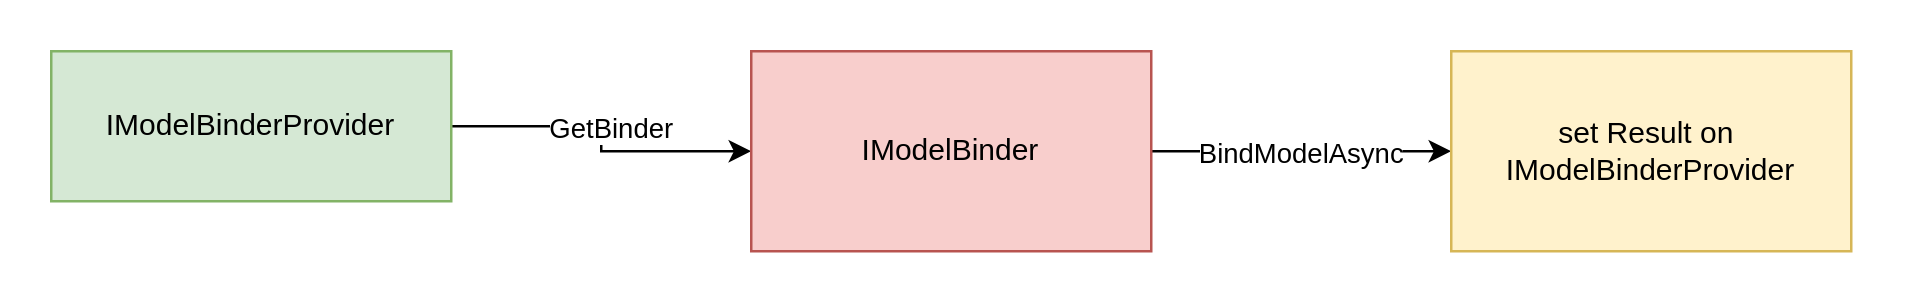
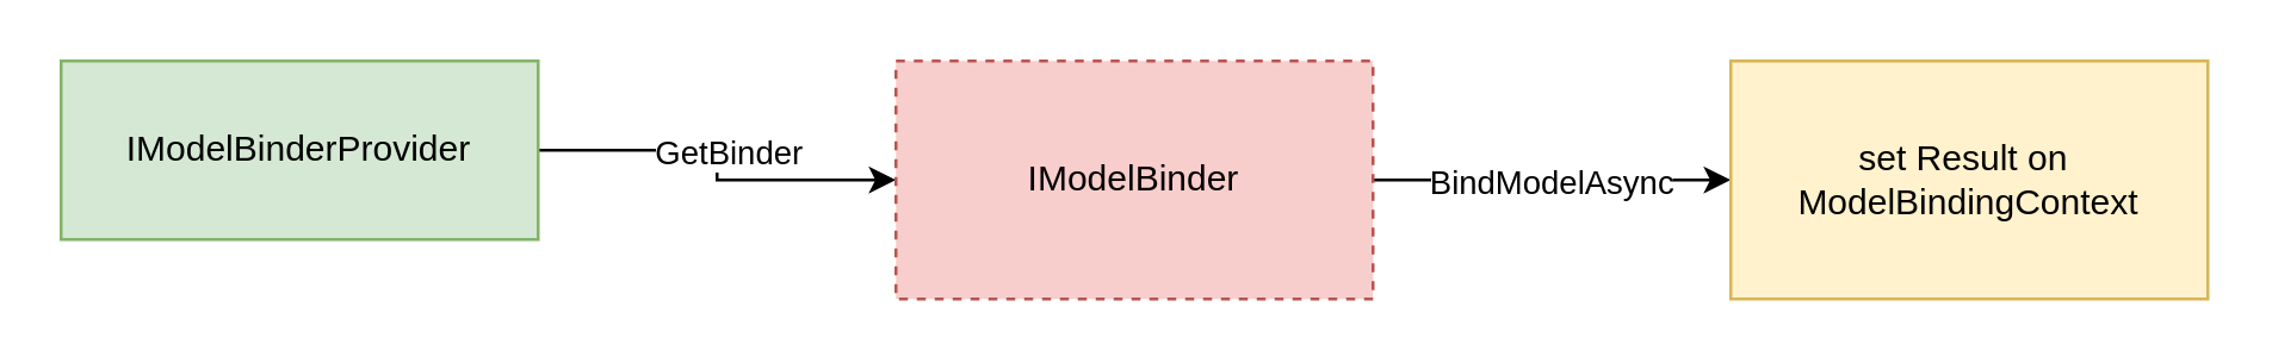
- <mxCell id="7" value="IModelBinder" style="rounded=0;whiteSpace=wrap;html=1;fillColor=#f8cecc;strokeColor=#b85450;" vertex="1" parent="1"><mxGeometry x="300" y="20" width="160" height="80" as="geometry" /></mxCell>
+ <mxCell id="7" value="IModelBinder" style="rounded=0;whiteSpace=wrap;html=1;fillColor=#f8cecc;strokeColor=#b85450;dashed=1;" vertex="1" parent="1"><mxGeometry x="300" y="20" width="160" height="80" as="geometry" /></mxCell>
- <mxCell id="8" value="set Result on&amp;nbsp;&lt;br&gt;IModelBinderProvider" style="rounded=0;whiteSpace=wrap;html=1;fillColor=#fff2cc;strokeColor=#d6b656;" vertex="1" parent="1"><mxGeometry x="580" y="20" width="160" height="80" as="geometry" /></mxCell>
+ <mxCell id="8" value="set Result on&amp;nbsp;&lt;br&gt;ModelBindingContext" style="rounded=0;whiteSpace=wrap;html=1;fillColor=#fff2cc;strokeColor=#d6b656;" vertex="1" parent="1"><mxGeometry x="580" y="20" width="160" height="80" as="geometry" /></mxCell>
